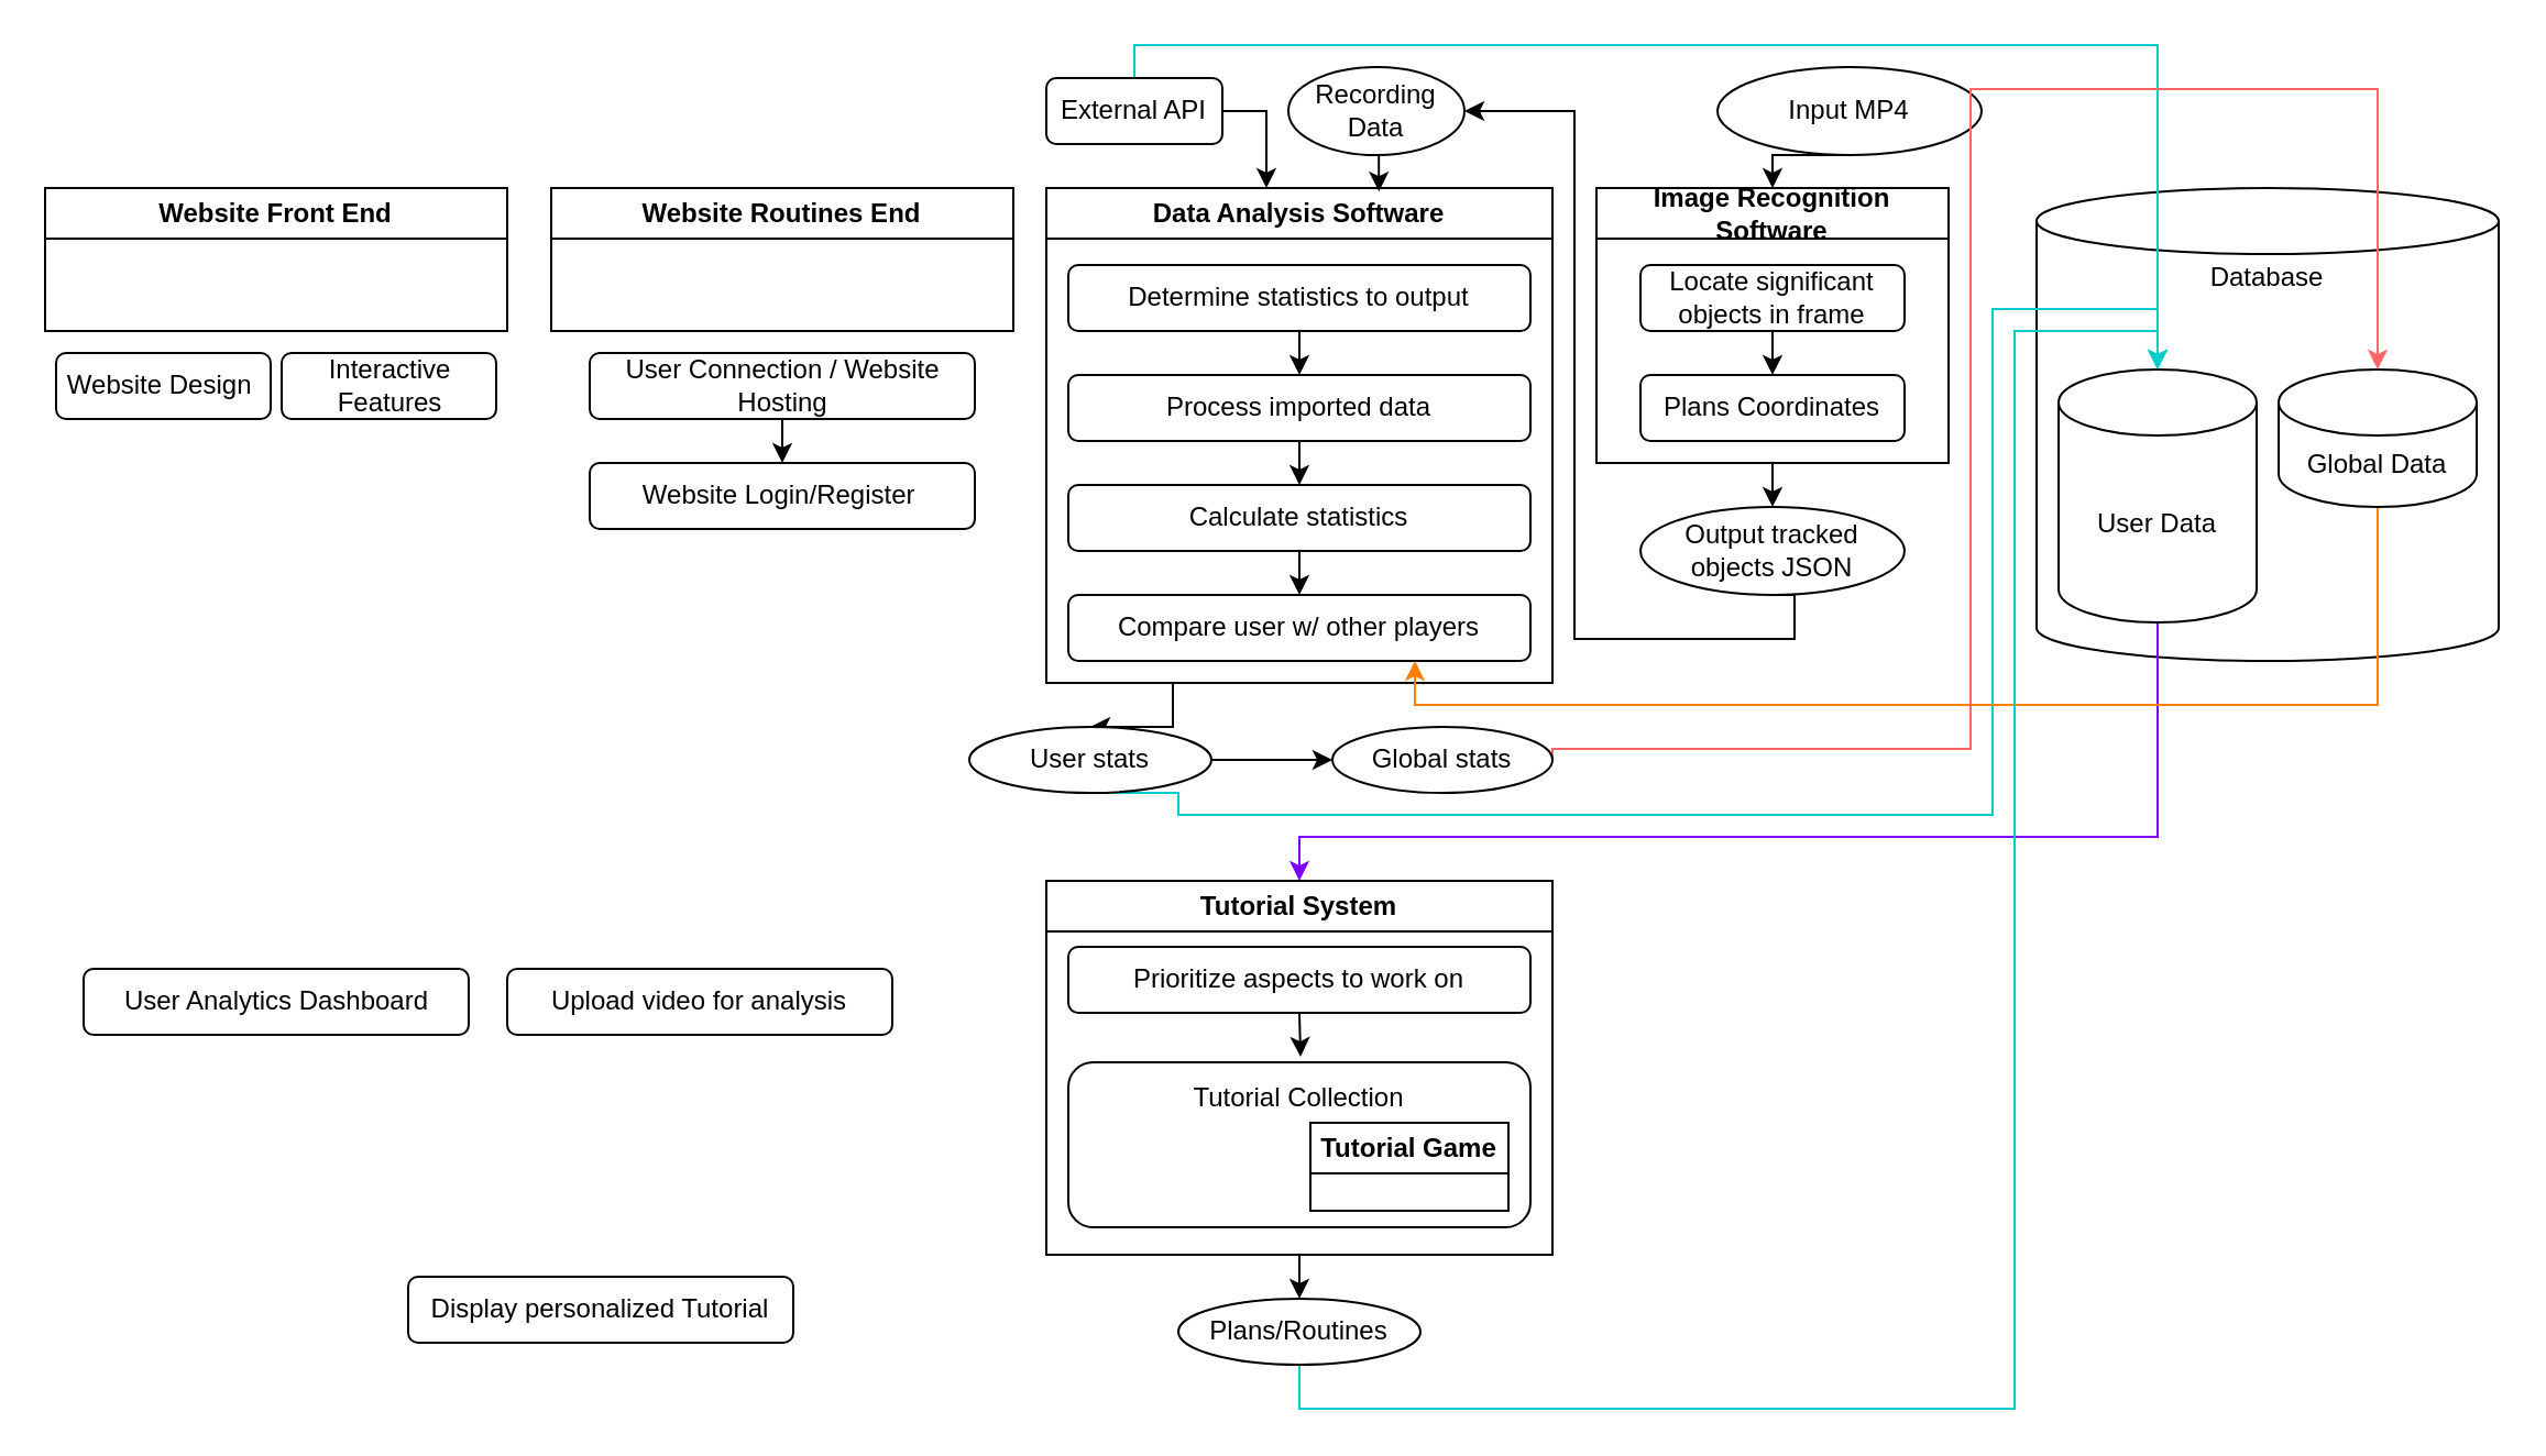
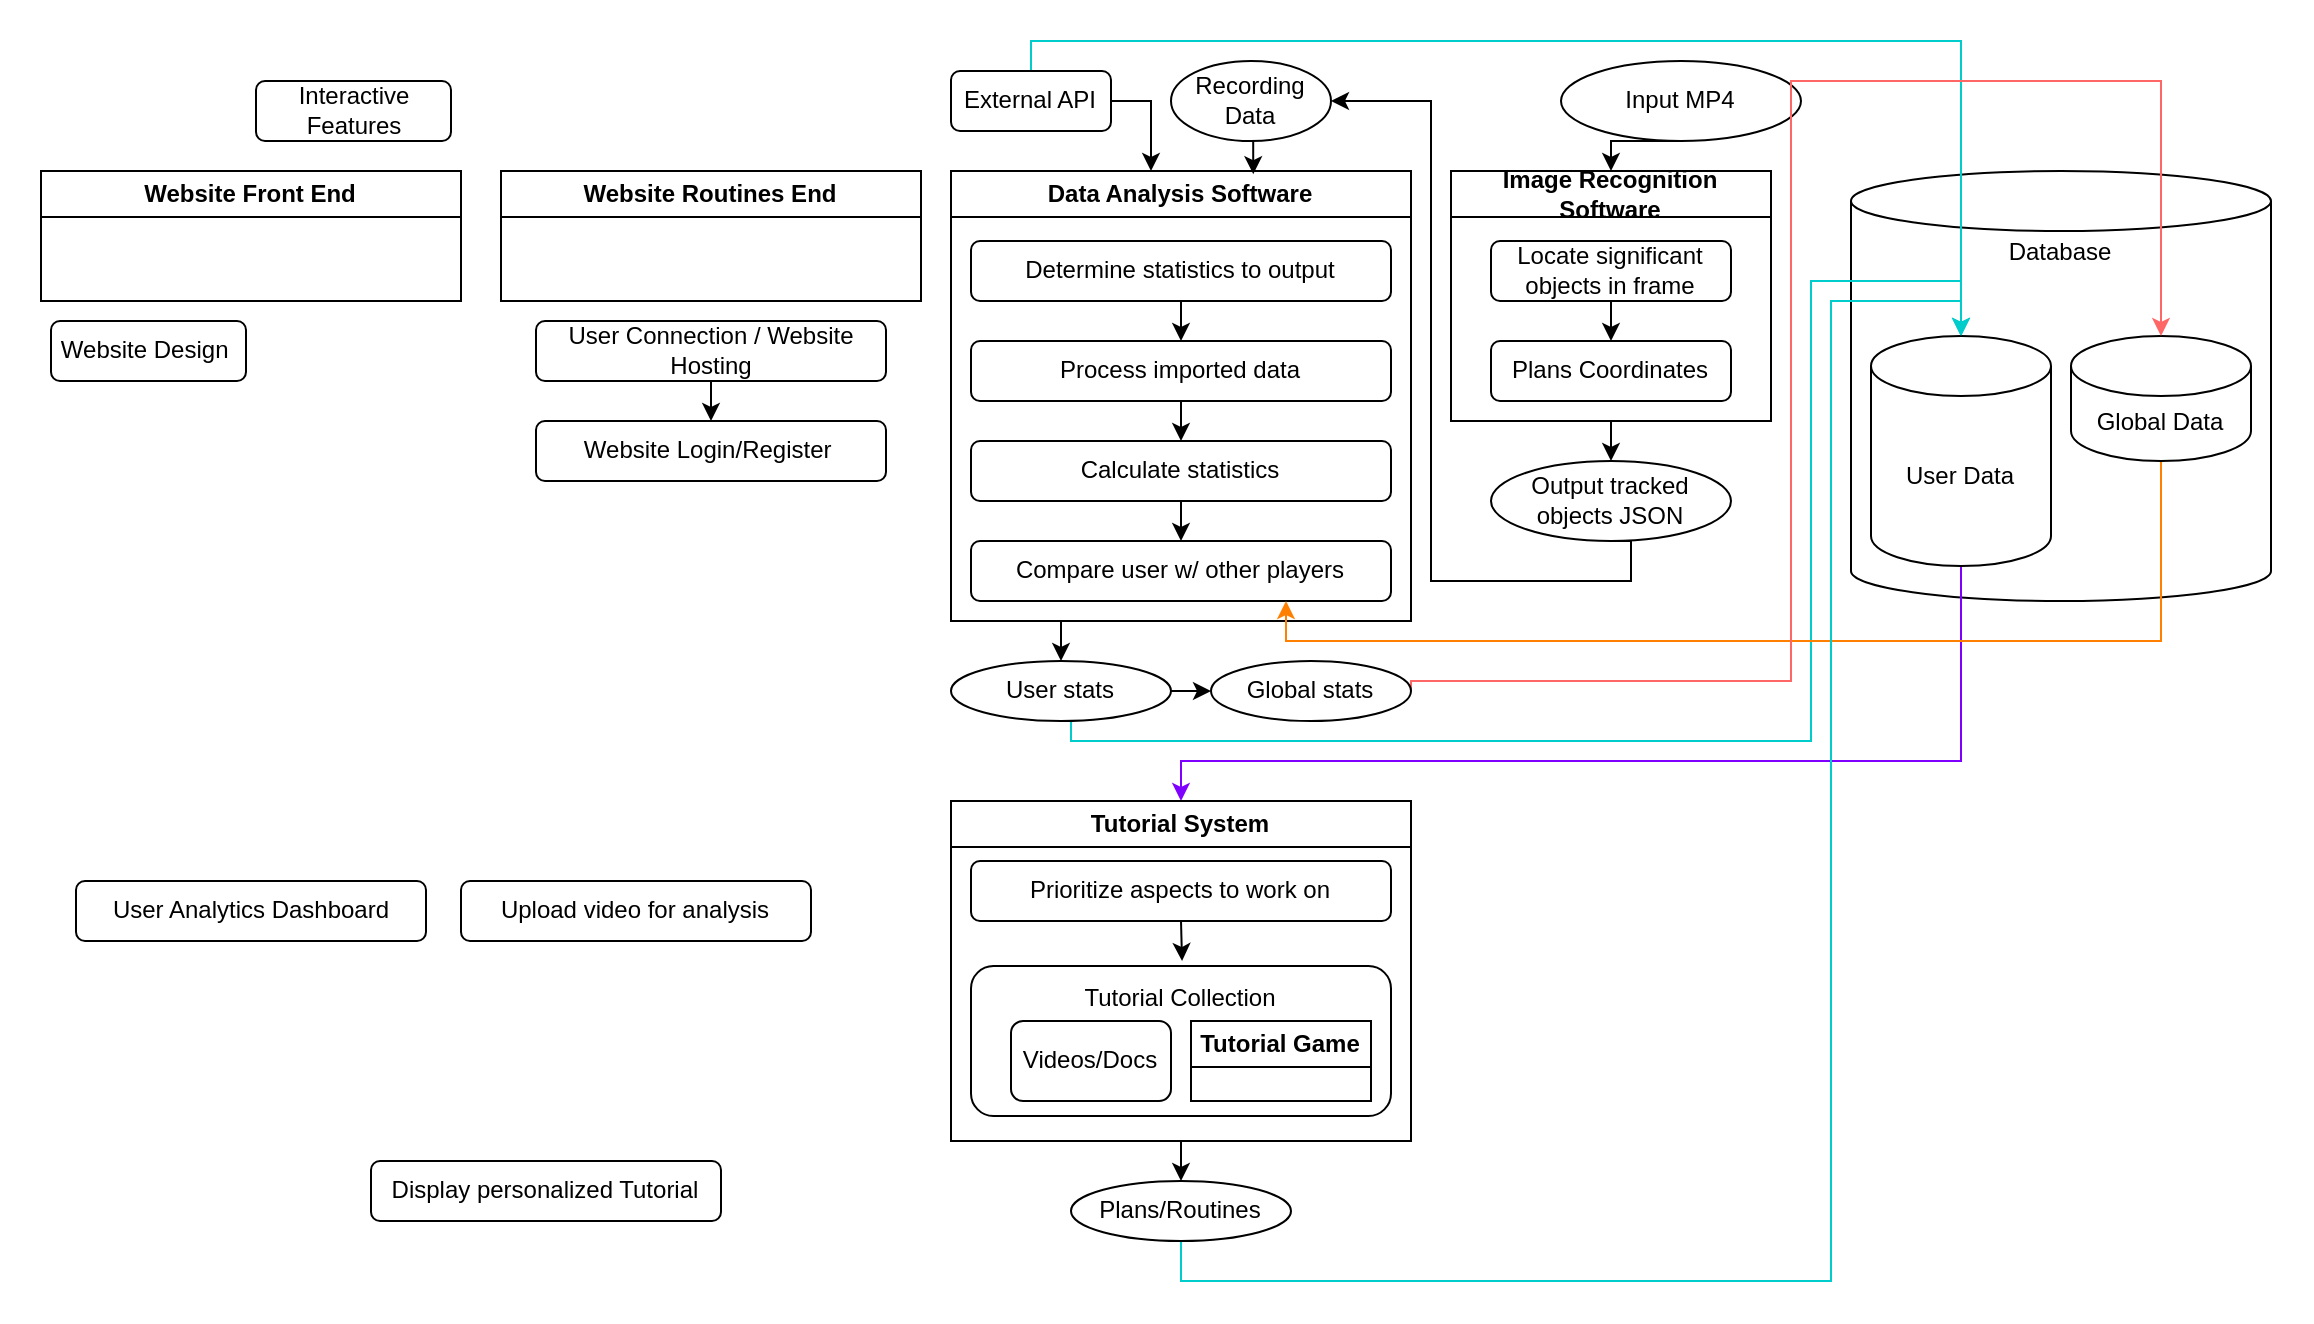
- <mxCell id="26" value="Interactive Features" style="rounded=1;whiteSpace=wrap;html=1;" vertex="1" parent="1"><mxGeometry x="127.5" y="160" width="97.5" height="30" as="geometry" /></mxCell>
+ <mxCell id="26" value="Interactive Features" style="rounded=1;whiteSpace=wrap;html=1;" vertex="1" parent="1"><mxGeometry x="127.5" y="40" width="97.5" height="30" as="geometry" /></mxCell>
- <mxCell id="38" value="User stats" style="ellipse;whiteSpace=wrap;html=1;" vertex="1" parent="1"><mxGeometry x="440" y="330" width="110" height="30" as="geometry" /></mxCell>
+ <mxCell id="38" value="User stats" style="ellipse;whiteSpace=wrap;html=1;" vertex="1" parent="1"><mxGeometry x="475" y="330" width="110" height="30" as="geometry" /></mxCell>
+ <mxCell id="50" value="Videos/Docs" style="rounded=1;whiteSpace=wrap;html=1;" vertex="1" parent="46"><mxGeometry x="30" y="110" width="80" height="40" as="geometry" /></mxCell>
